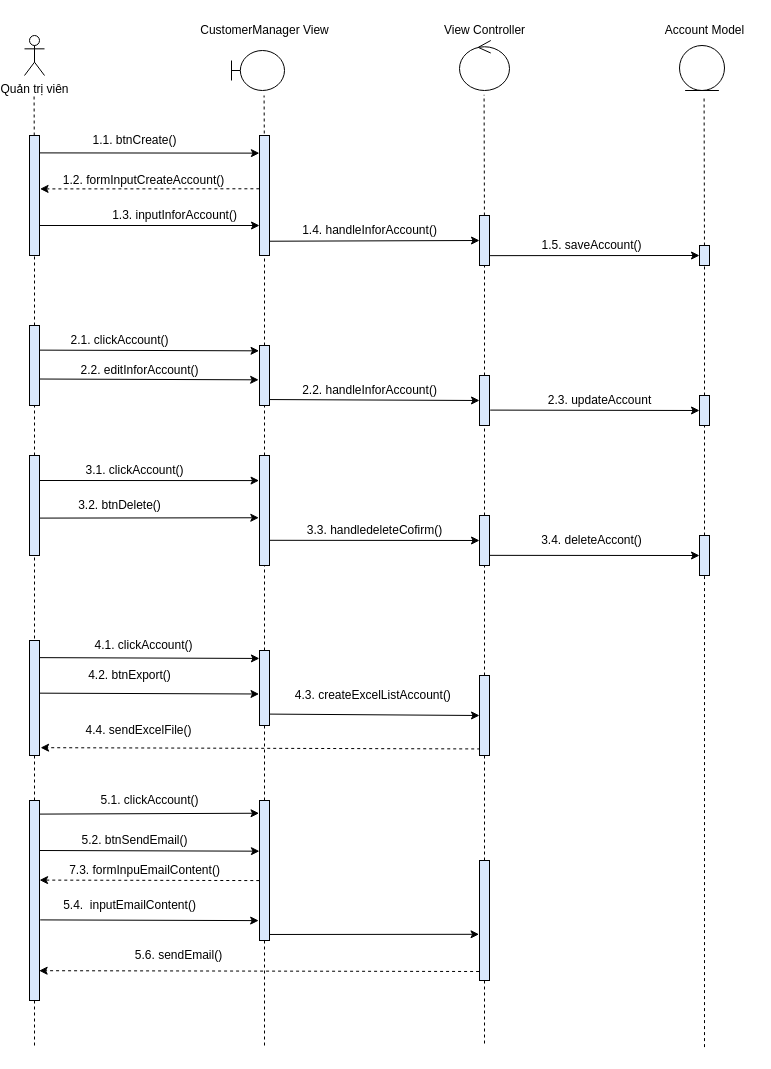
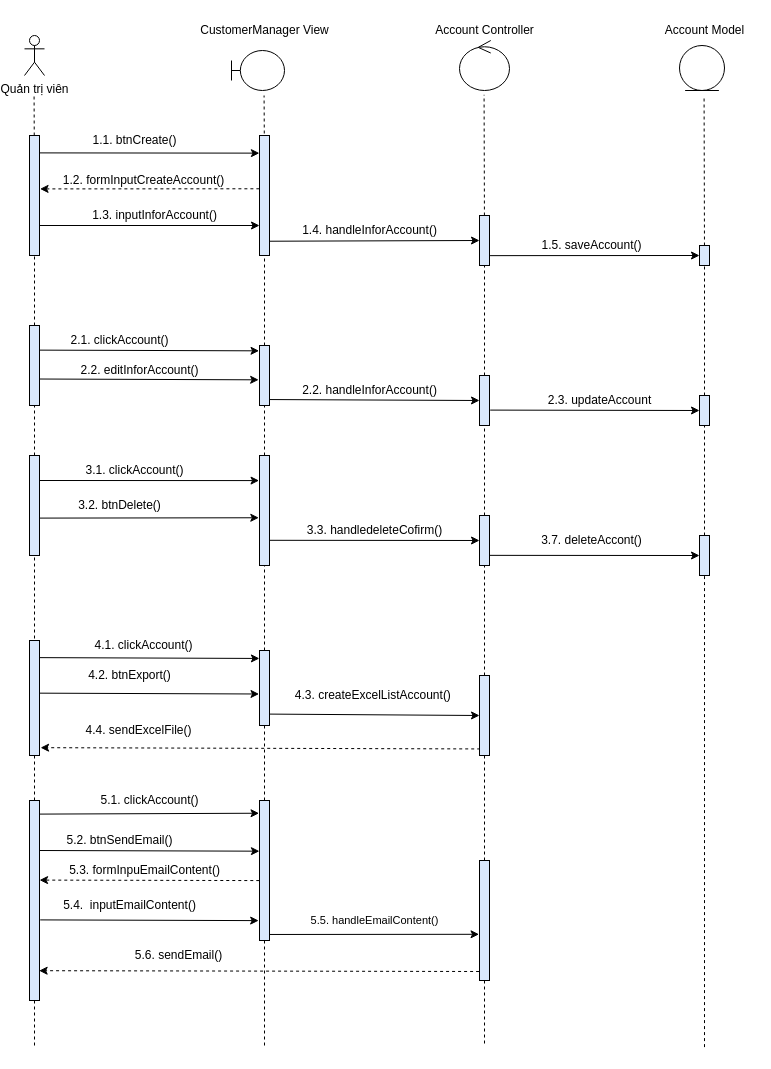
- <mxCell id="18" value="View Controller" style="text;html=1;align=center;verticalAlign=middle;resizable=0;points=[];autosize=1;strokeColor=none;fillColor=none;" parent="1" vertex="1"><mxGeometry x="425" y="20" width="110" height="20" as="geometry" /></mxCell>
+ <mxCell id="18" value="Account Controller" style="text;html=1;align=center;verticalAlign=middle;resizable=0;points=[];autosize=1;strokeColor=none;fillColor=none;" parent="1" vertex="1"><mxGeometry x="425" y="20" width="110" height="20" as="geometry" /></mxCell>
- <mxCell id="25" value="1.3. inputInforAccount()" style="text;html=1;align=center;verticalAlign=middle;resizable=0;points=[];autosize=1;strokeColor=none;fillColor=none;fontSize=12;" parent="1" vertex="1"><mxGeometry x="100" y="205" width="140" height="20" as="geometry" /></mxCell>
+ <mxCell id="25" value="1.3. inputInforAccount()" style="text;html=1;align=center;verticalAlign=middle;resizable=0;points=[];autosize=1;strokeColor=none;fillColor=none;fontSize=12;" parent="1" vertex="1"><mxGeometry x="80" y="205" width="140" height="20" as="geometry" /></mxCell>
- <mxCell id="55" value="3.4. deleteAccont()" style="text;html=1;align=center;verticalAlign=middle;resizable=0;points=[];autosize=1;strokeColor=none;fillColor=none;" parent="1" vertex="1"><mxGeometry x="527" y="530" width="120" height="20" as="geometry" /></mxCell>
+ <mxCell id="55" value="3.7. deleteAccont()" style="text;html=1;align=center;verticalAlign=middle;resizable=0;points=[];autosize=1;strokeColor=none;fillColor=none;" parent="1" vertex="1"><mxGeometry x="527" y="530" width="120" height="20" as="geometry" /></mxCell>
- <mxCell id="79" value="5.2. btnSendEmail()" style="text;html=1;align=center;verticalAlign=middle;resizable=0;points=[];autosize=1;strokeColor=none;fillColor=none;" parent="1" vertex="1"><mxGeometry x="70" y="830" width="120" height="20" as="geometry" /></mxCell>
+ <mxCell id="79" value="5.2. btnSendEmail()" style="text;html=1;align=center;verticalAlign=middle;resizable=0;points=[];autosize=1;strokeColor=none;fillColor=none;" parent="1" vertex="1"><mxGeometry x="55" y="830" width="120" height="20" as="geometry" /></mxCell>
- <mxCell id="81" value="7.3. formInpuEmailContent()" style="text;html=1;align=center;verticalAlign=middle;resizable=0;points=[];autosize=1;strokeColor=none;fillColor=none;" parent="1" vertex="1"><mxGeometry x="55" y="860" width="170" height="20" as="geometry" /></mxCell>
+ <mxCell id="81" value="5.3. formInpuEmailContent()" style="text;html=1;align=center;verticalAlign=middle;resizable=0;points=[];autosize=1;strokeColor=none;fillColor=none;" parent="1" vertex="1"><mxGeometry x="55" y="860" width="170" height="20" as="geometry" /></mxCell>
+ <mxCell id="85" value="5.5. handleEmailContent()" style="text;html=1;align=center;verticalAlign=middle;resizable=0;points=[];autosize=1;strokeColor=none;fillColor=none;fontSize=11;" parent="1" vertex="1"><mxGeometry x="295" y="905" width="150" height="30" as="geometry" /></mxCell>
